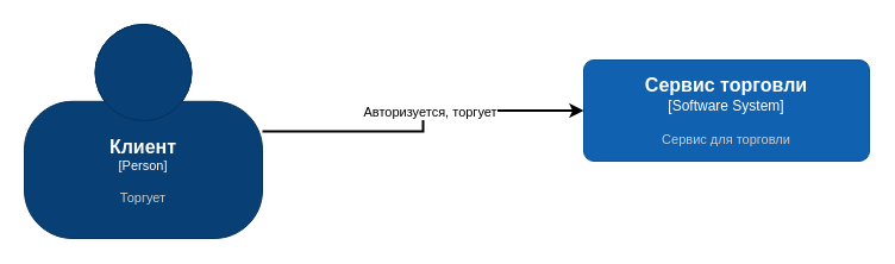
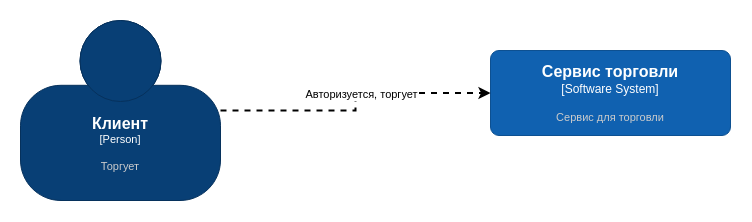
- <mxCell id="4" style="edgeStyle=orthogonalEdgeStyle;rounded=0;orthogonalLoop=1;jettySize=auto;html=1;entryX=0;entryY=0.5;entryDx=0;entryDy=0;entryPerimeter=0;strokeWidth=2;" edge="1" parent="1" source="2" target="3"><mxGeometry relative="1" as="geometry" /></mxCell>
+ <mxCell id="4" style="edgeStyle=orthogonalEdgeStyle;rounded=0;orthogonalLoop=1;jettySize=auto;html=1;entryX=0;entryY=0.5;entryDx=0;entryDy=0;entryPerimeter=0;strokeWidth=2;dashed=1;" edge="1" parent="1" source="2" target="3"><mxGeometry relative="1" as="geometry" /></mxCell>
